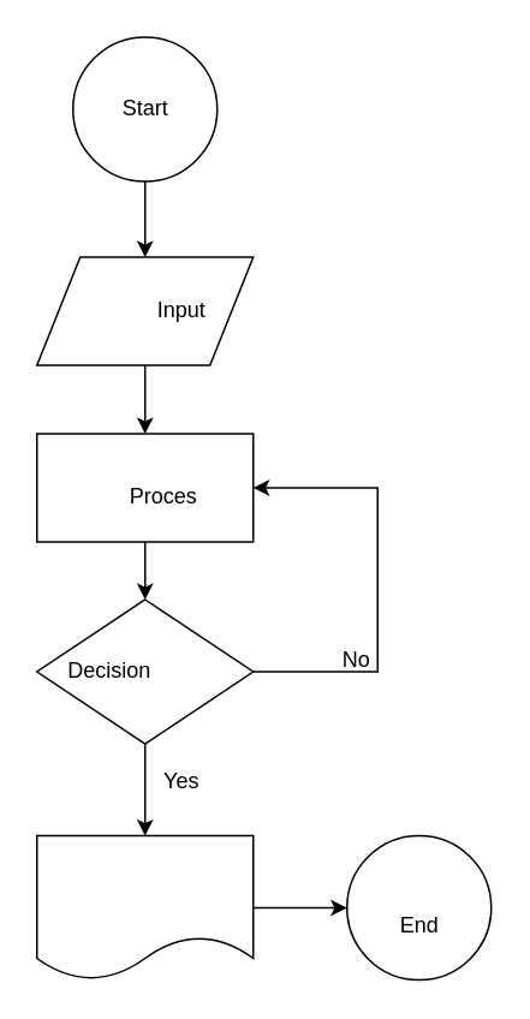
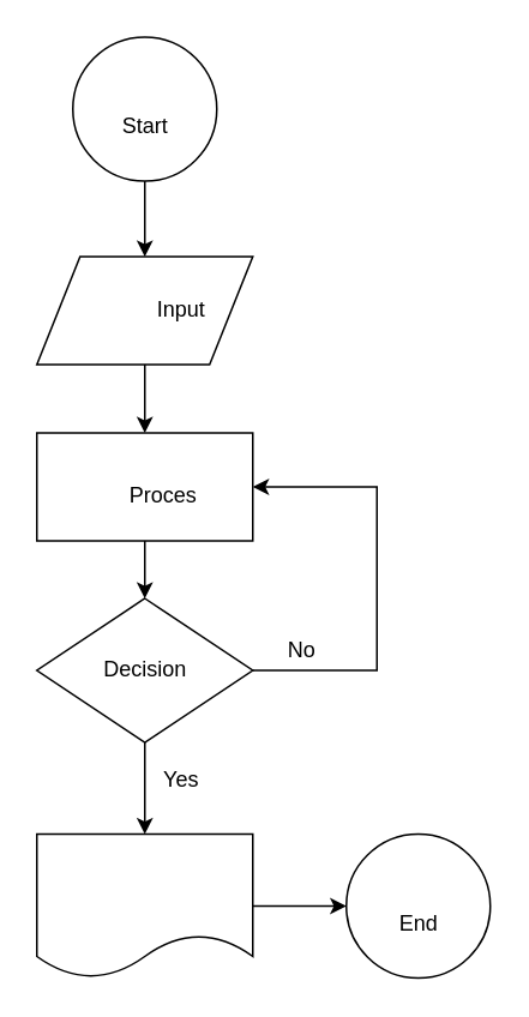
- <mxCell id="11" value="Start" style="text;html=1;strokeColor=none;fillColor=none;align=center;verticalAlign=middle;whiteSpace=wrap;rounded=0;" vertex="1" parent="1"><mxGeometry x="52.5" y="49" width="55" height="22" as="geometry" /></mxCell>
+ <mxCell id="11" value="Start" style="text;html=1;strokeColor=none;fillColor=none;align=center;verticalAlign=middle;whiteSpace=wrap;rounded=0;" vertex="1" parent="1"><mxGeometry x="52.5" y="59" width="55" height="22" as="geometry" /></mxCell>
- <mxCell id="19" value="No" style="text;html=1;strokeColor=none;fillColor=none;align=center;verticalAlign=middle;whiteSpace=wrap;rounded=0;" vertex="1" parent="1"><mxGeometry x="170" y="355" width="55" height="22" as="geometry" /></mxCell>
+ <mxCell id="19" value="No" style="text;html=1;strokeColor=none;fillColor=none;align=center;verticalAlign=middle;whiteSpace=wrap;rounded=0;" vertex="1" parent="1"><mxGeometry x="140" y="350" width="55" height="22" as="geometry" /></mxCell>
- <mxCell id="16" value="Decision" style="text;html=1;strokeColor=none;fillColor=none;align=center;verticalAlign=middle;whiteSpace=wrap;rounded=0;" vertex="1" parent="1"><mxGeometry x="32.5" y="361" width="55" height="22" as="geometry" /></mxCell>
+ <mxCell id="16" value="Decision" style="text;html=1;strokeColor=none;fillColor=none;align=center;verticalAlign=middle;whiteSpace=wrap;rounded=0;" vertex="1" parent="1"><mxGeometry x="52.5" y="361" width="55" height="22" as="geometry" /></mxCell>
